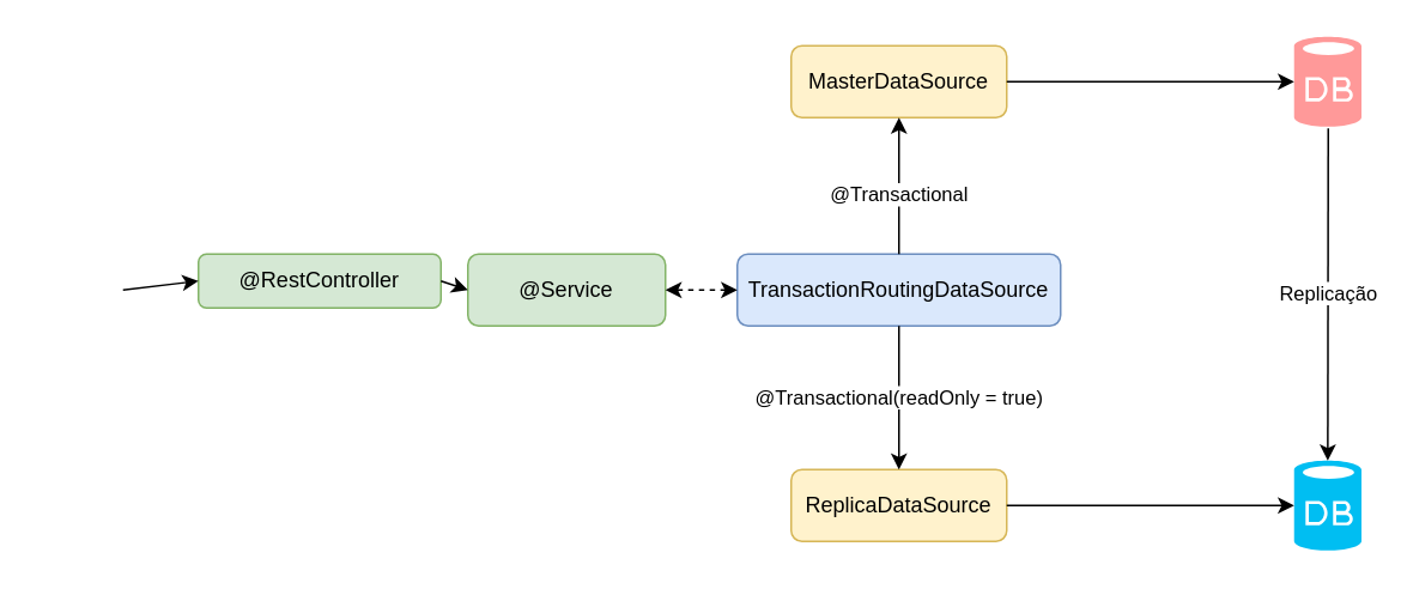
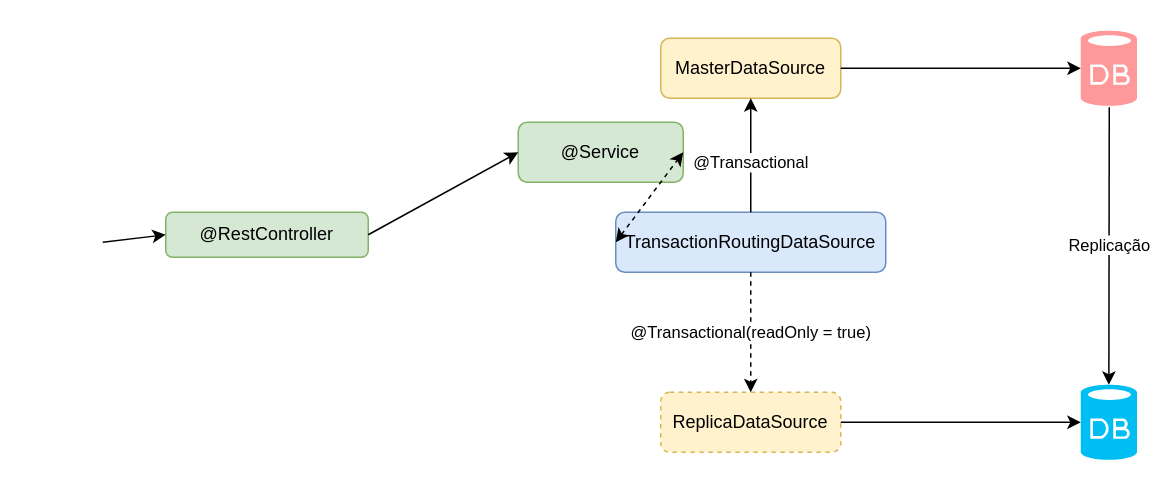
- <mxCell id="6" value="@Service" style="rounded=1;whiteSpace=wrap;html=1;fillColor=#d5e8d4;strokeColor=#82b366;" vertex="1" parent="1"><mxGeometry x="260" y="141" width="110" height="40" as="geometry" /></mxCell>
+ <mxCell id="6" value="@Service" style="rounded=1;whiteSpace=wrap;html=1;fillColor=#d5e8d4;strokeColor=#82b366;" vertex="1" parent="1"><mxGeometry x="345" y="81" width="110" height="40" as="geometry" /></mxCell>
- <mxCell id="15" value="" style="endArrow=classic;html=1;rounded=0;entryX=0.5;entryY=0;entryDx=0;entryDy=0;exitX=0.5;exitY=1;exitDx=0;exitDy=0;" edge="1" parent="1" source="7" target="9"><mxGeometry width="50" height="50" relative="1" as="geometry"><mxPoint x="400" y="181" as="sourcePoint" /><mxPoint x="450" y="131" as="targetPoint" /></mxGeometry></mxCell>
+ <mxCell id="15" value="" style="endArrow=classic;html=1;rounded=0;entryX=0.5;entryY=0;entryDx=0;entryDy=0;exitX=0.5;exitY=1;exitDx=0;exitDy=0;dashed=1;" edge="1" parent="1" source="7" target="9"><mxGeometry width="50" height="50" relative="1" as="geometry"><mxPoint x="400" y="181" as="sourcePoint" /><mxPoint x="450" y="131" as="targetPoint" /></mxGeometry></mxCell>
- <mxCell id="9" value="ReplicaDataSource" style="rounded=1;whiteSpace=wrap;html=1;fillColor=#fff2cc;strokeColor=#d6b656;" vertex="1" parent="1"><mxGeometry x="440" y="261" width="120" height="40" as="geometry" /></mxCell>
+ <mxCell id="9" value="ReplicaDataSource" style="rounded=1;whiteSpace=wrap;html=1;fillColor=#fff2cc;strokeColor=#d6b656;dashed=1;" vertex="1" parent="1"><mxGeometry x="440" y="261" width="120" height="40" as="geometry" /></mxCell>
